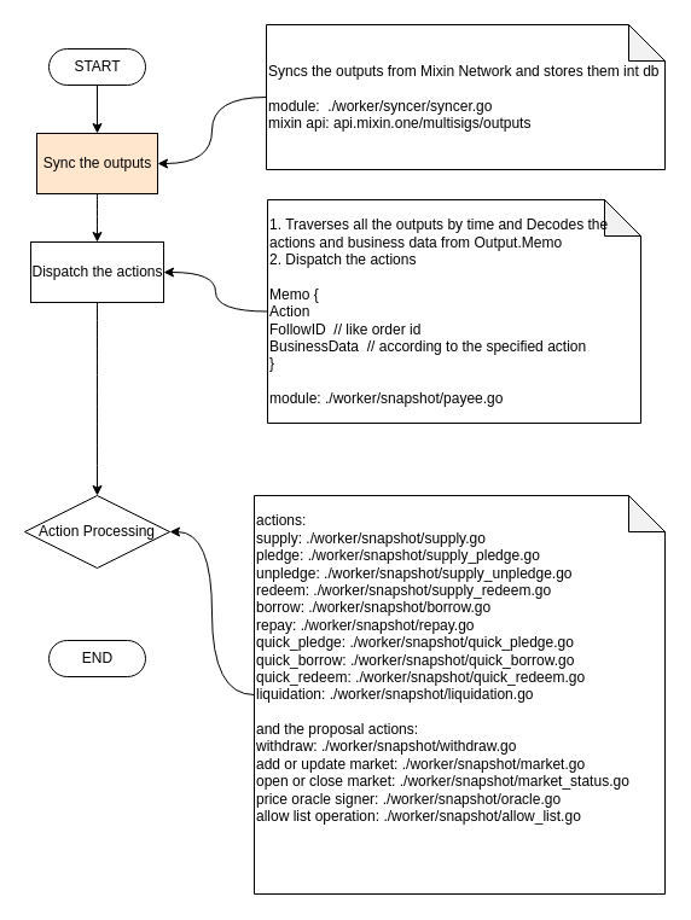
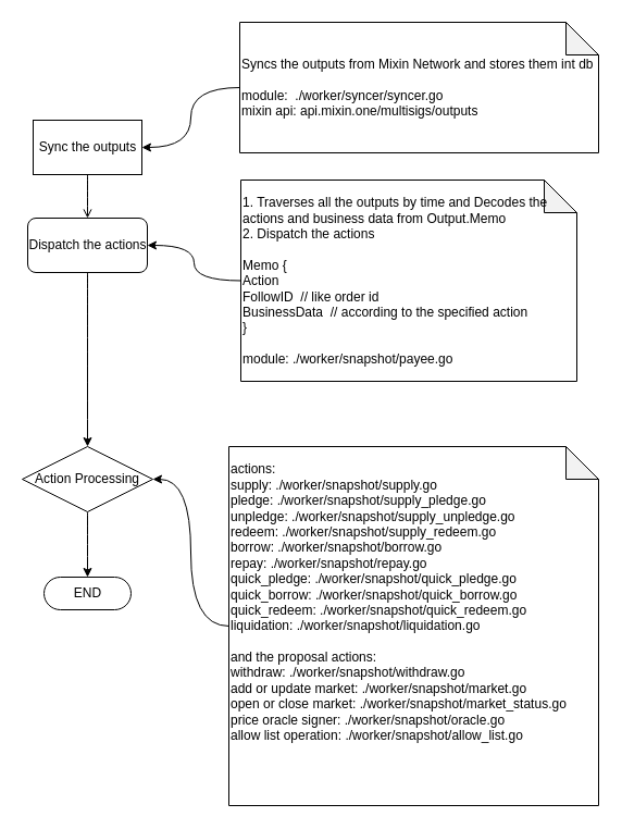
- <mxCell id="3" value="START" style="html=1;dashed=0;whitespace=wrap;shape=mxgraph.dfd.start" parent="1" vertex="1"><mxGeometry x="40" y="40" width="80" height="30" as="geometry" /></mxCell>
- <mxCell id="2" value="" style="edgeStyle=orthogonalEdgeStyle;rounded=0;orthogonalLoop=1;jettySize=auto;html=1;" parent="1" source="3" target="5" edge="1"><mxGeometry relative="1" as="geometry" /></mxCell>
- <mxCell id="5" value="Sync the outputs" style="html=1;dashed=0;whitespace=wrap;fillColor=#ffe6cc;" parent="1" vertex="1"><mxGeometry x="30" y="110" width="100" height="50" as="geometry" /></mxCell>
+ <mxCell id="5" value="Sync the outputs" style="html=1;dashed=0;whitespace=wrap;" parent="1" vertex="1"><mxGeometry x="30" y="110" width="100" height="50" as="geometry" /></mxCell>
- <mxCell id="4" value="" style="edgeStyle=orthogonalEdgeStyle;curved=1;rounded=0;orthogonalLoop=1;jettySize=auto;html=1;" parent="1" source="5" target="8" edge="1"><mxGeometry relative="1" as="geometry" /></mxCell>
+ <mxCell id="4" value="" style="edgeStyle=orthogonalEdgeStyle;curved=1;rounded=0;orthogonalLoop=1;jettySize=auto;html=1;endArrow=open;" parent="1" source="5" target="8" edge="1"><mxGeometry relative="1" as="geometry" /></mxCell>
- <mxCell id="8" value="Dispatch the actions" style="html=1;dashed=0;whitespace=wrap;" parent="1" vertex="1"><mxGeometry x="25" y="200" width="110" height="50" as="geometry" /></mxCell>
+ <mxCell id="8" value="Dispatch the actions" style="html=1;dashed=0;whitespace=wrap;rounded=1;" parent="1" vertex="1"><mxGeometry x="25" y="200" width="110" height="50" as="geometry" /></mxCell>
+ <mxCell id="12" style="edgeStyle=orthogonalEdgeStyle;curved=1;rounded=0;orthogonalLoop=1;jettySize=auto;html=1;" parent="1" source="13" target="14" edge="1"><mxGeometry relative="1" as="geometry" /></mxCell>
